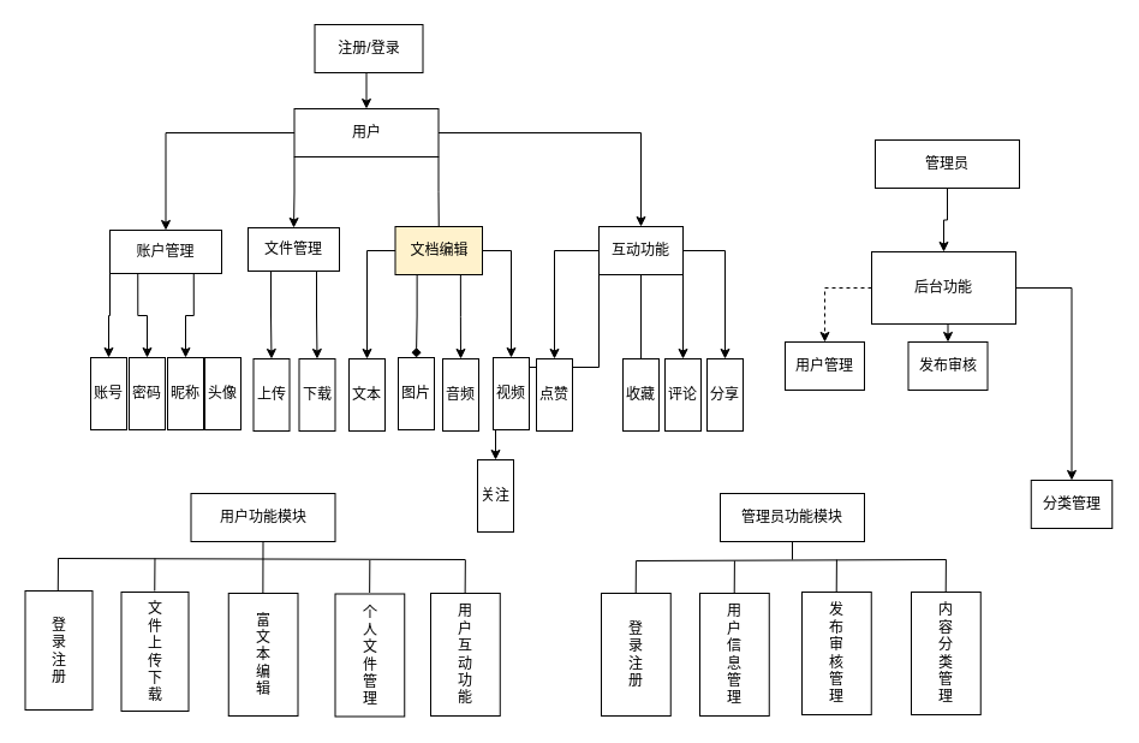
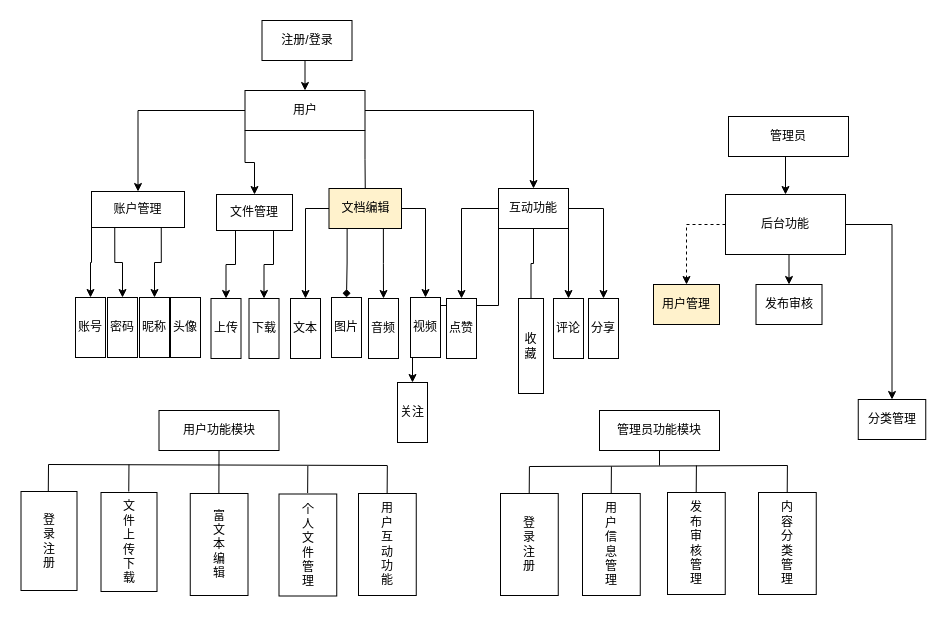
- <mxCell id="48" value="文件管理" style="rounded=0;whiteSpace=wrap;html=1;" parent="1" vertex="1"><mxGeometry x="206" y="189" width="76" height="36" as="geometry" /></mxCell>
+ <mxCell id="48" value="文件管理" style="rounded=0;whiteSpace=wrap;html=1;" parent="1" vertex="1"><mxGeometry x="216" y="194" width="76" height="36" as="geometry" /></mxCell>
- <mxCell id="40" value="后台功能" style="rounded=0;whiteSpace=wrap;html=1;" parent="1" vertex="1"><mxGeometry x="725" y="209" width="120" height="60" as="geometry" /></mxCell>
+ <mxCell id="40" value="后台功能" style="rounded=0;whiteSpace=wrap;html=1;" parent="1" vertex="1"><mxGeometry x="725" y="194" width="120" height="60" as="geometry" /></mxCell>
- <mxCell id="42" value="用户管理" style="rounded=0;whiteSpace=wrap;html=1;" parent="1" vertex="1"><mxGeometry x="653" y="284" width="66" height="40" as="geometry" /></mxCell>
+ <mxCell id="42" value="用户管理" style="rounded=0;whiteSpace=wrap;html=1;fillColor=#fff2cc;" parent="1" vertex="1"><mxGeometry x="653" y="284" width="66" height="40" as="geometry" /></mxCell>
- <mxCell id="34" value="收藏" style="rounded=0;whiteSpace=wrap;html=1;" parent="1" vertex="1"><mxGeometry x="518" y="298" width="30" height="60" as="geometry" /></mxCell>
+ <mxCell id="34" value="收藏" style="rounded=0;whiteSpace=wrap;html=1;" parent="1" vertex="1"><mxGeometry x="518" y="298" width="25" height="95" as="geometry" /></mxCell>
